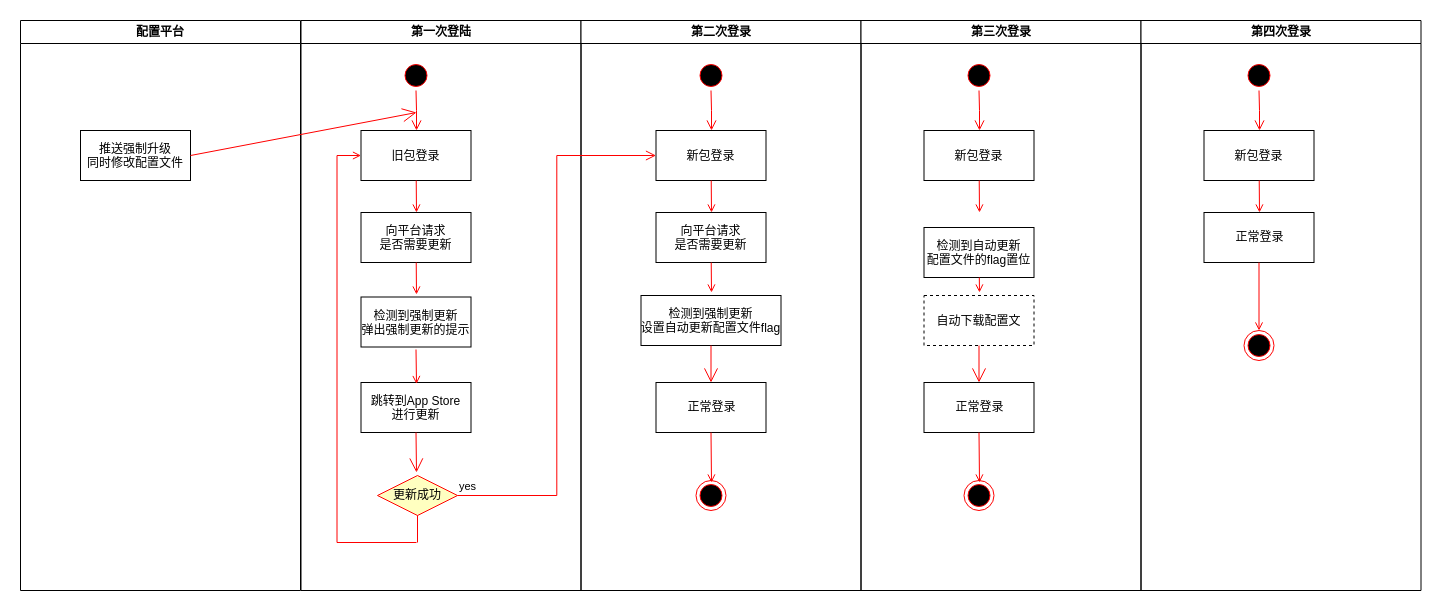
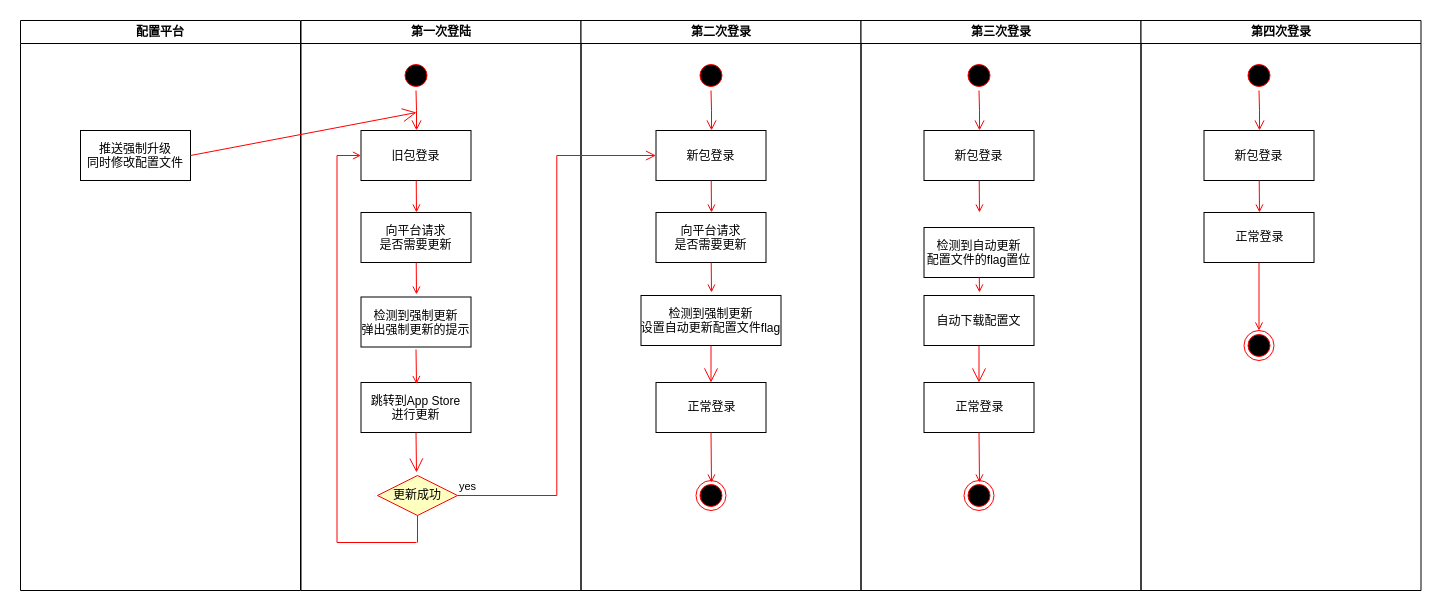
- <mxCell id="31" value="自动下载配置文" style="dashed=1;" parent="25" vertex="1"><mxGeometry x="63" y="275" width="110" height="50" as="geometry" /></mxCell>
+ <mxCell id="31" value="自动下载配置文" style="" parent="25" vertex="1"><mxGeometry x="63" y="275" width="110" height="50" as="geometry" /></mxCell>
